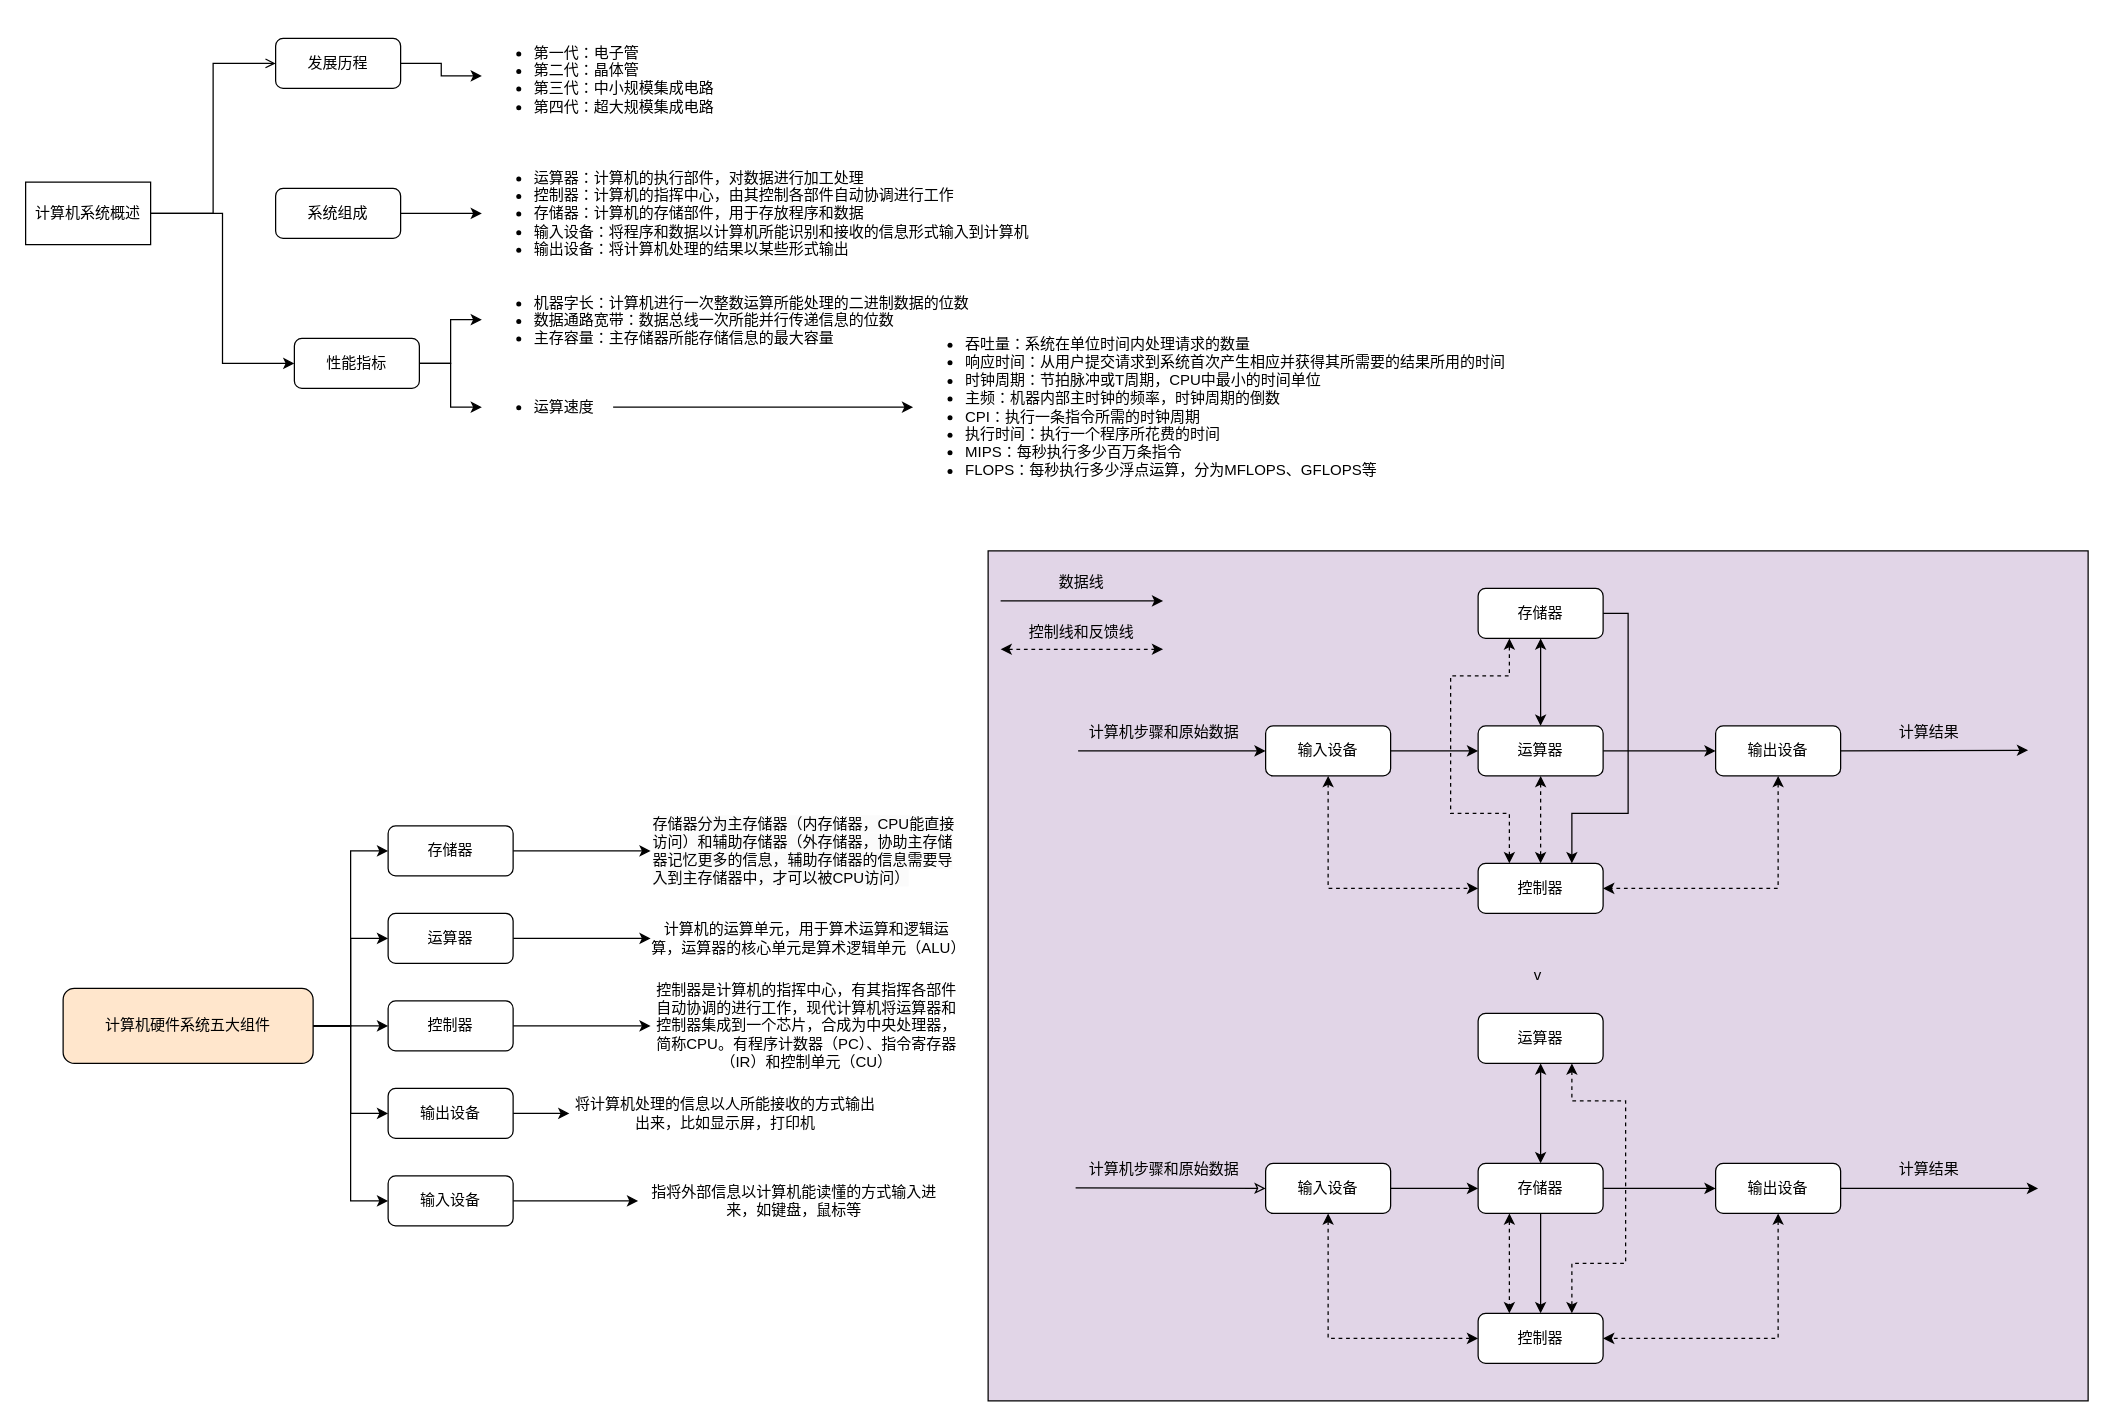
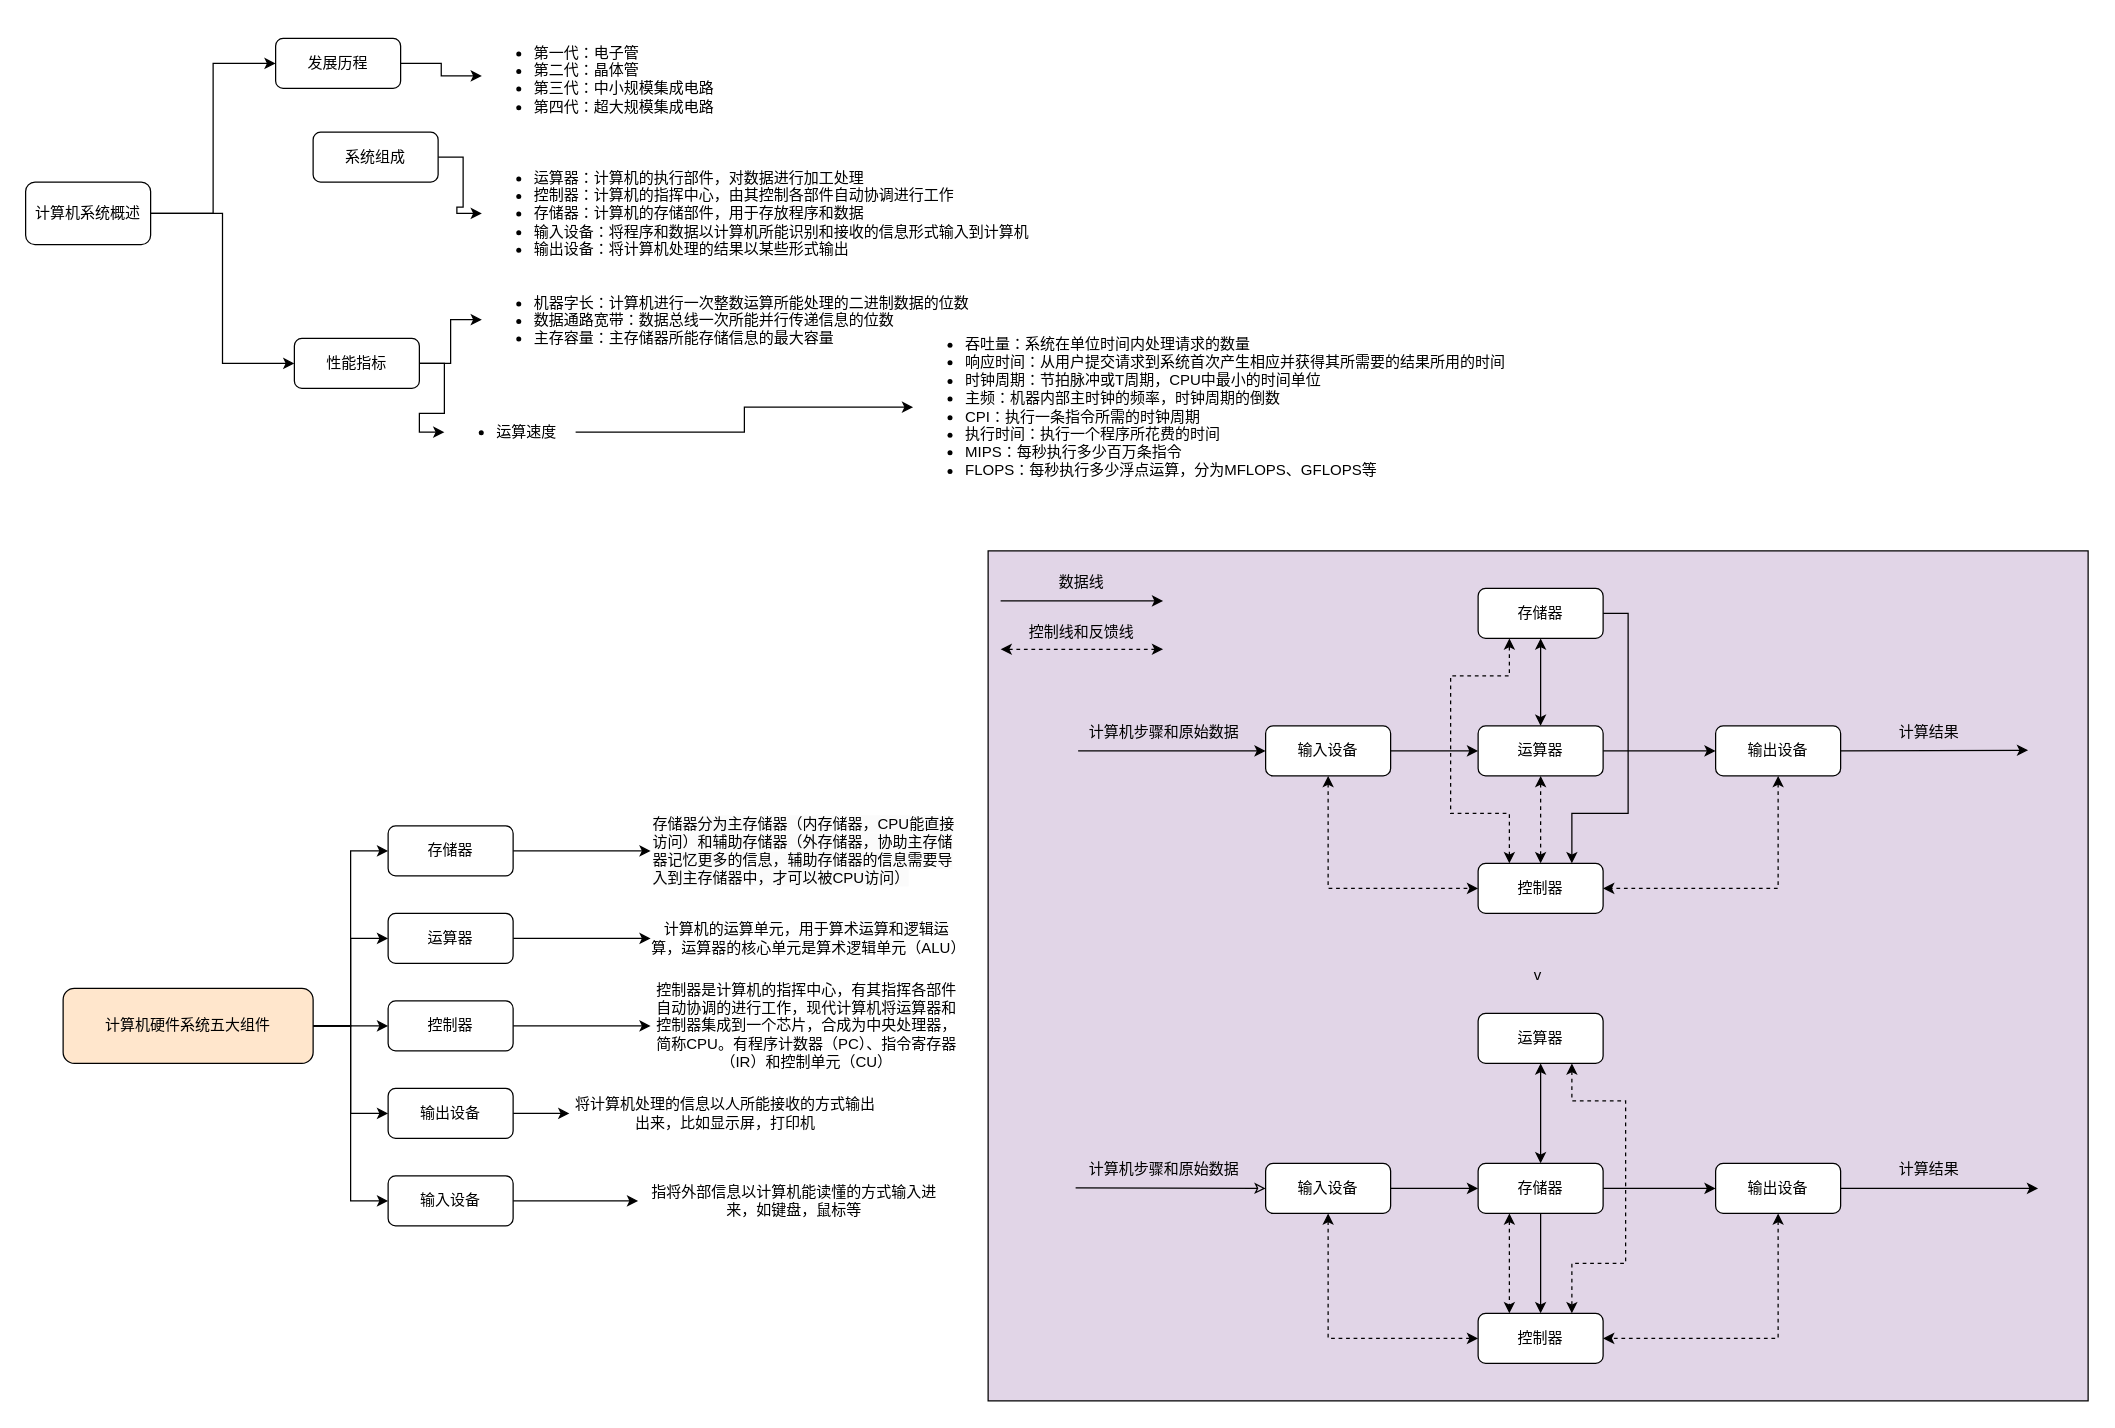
- <mxCell id="2" style="edgeStyle=orthogonalEdgeStyle;rounded=0;orthogonalLoop=1;jettySize=auto;html=1;exitX=1;exitY=0.5;exitDx=0;exitDy=0;entryX=0;entryY=0.5;entryDx=0;entryDy=0;endArrow=open;" parent="1" source="4" target="6" edge="1"><mxGeometry relative="1" as="geometry" /></mxCell>
+ <mxCell id="2" style="edgeStyle=orthogonalEdgeStyle;rounded=0;orthogonalLoop=1;jettySize=auto;html=1;exitX=1;exitY=0.5;exitDx=0;exitDy=0;entryX=0;entryY=0.5;entryDx=0;entryDy=0;" parent="1" source="4" target="6" edge="1"><mxGeometry relative="1" as="geometry" /></mxCell>
- <mxCell id="4" value="计算机系统概述" style="whiteSpace=wrap;html=1;rounded=0;" parent="1" vertex="1"><mxGeometry y="145" width="100" height="50" as="geometry" x="20" /></mxCell>
+ <mxCell id="4" value="计算机系统概述" style="rounded=1;whiteSpace=wrap;html=1;" parent="1" vertex="1"><mxGeometry y="145" width="100" height="50" as="geometry" x="20" /></mxCell>
- <mxCell id="8" value="系统组成" style="rounded=1;whiteSpace=wrap;html=1;" parent="1" vertex="1"><mxGeometry x="220" y="150" width="100" height="40" as="geometry" /></mxCell>
+ <mxCell id="8" value="系统组成" style="rounded=1;whiteSpace=wrap;html=1;" parent="1" vertex="1"><mxGeometry x="250" y="105" width="100" height="40" as="geometry" /></mxCell>
- <mxCell id="16" value="&lt;ul&gt;&lt;li&gt;运算速度&lt;/li&gt;&lt;/ul&gt;" style="text;strokeColor=none;fillColor=none;html=1;whiteSpace=wrap;verticalAlign=middle;overflow=hidden;" parent="1" vertex="1"><mxGeometry x="385" y="290" width="105" height="70" as="geometry" /></mxCell>
+ <mxCell id="16" value="&lt;ul&gt;&lt;li&gt;运算速度&lt;/li&gt;&lt;/ul&gt;" style="text;strokeColor=none;fillColor=none;html=1;whiteSpace=wrap;verticalAlign=middle;overflow=hidden;" parent="1" vertex="1"><mxGeometry x="355" y="310" width="105" height="70" as="geometry" /></mxCell>
